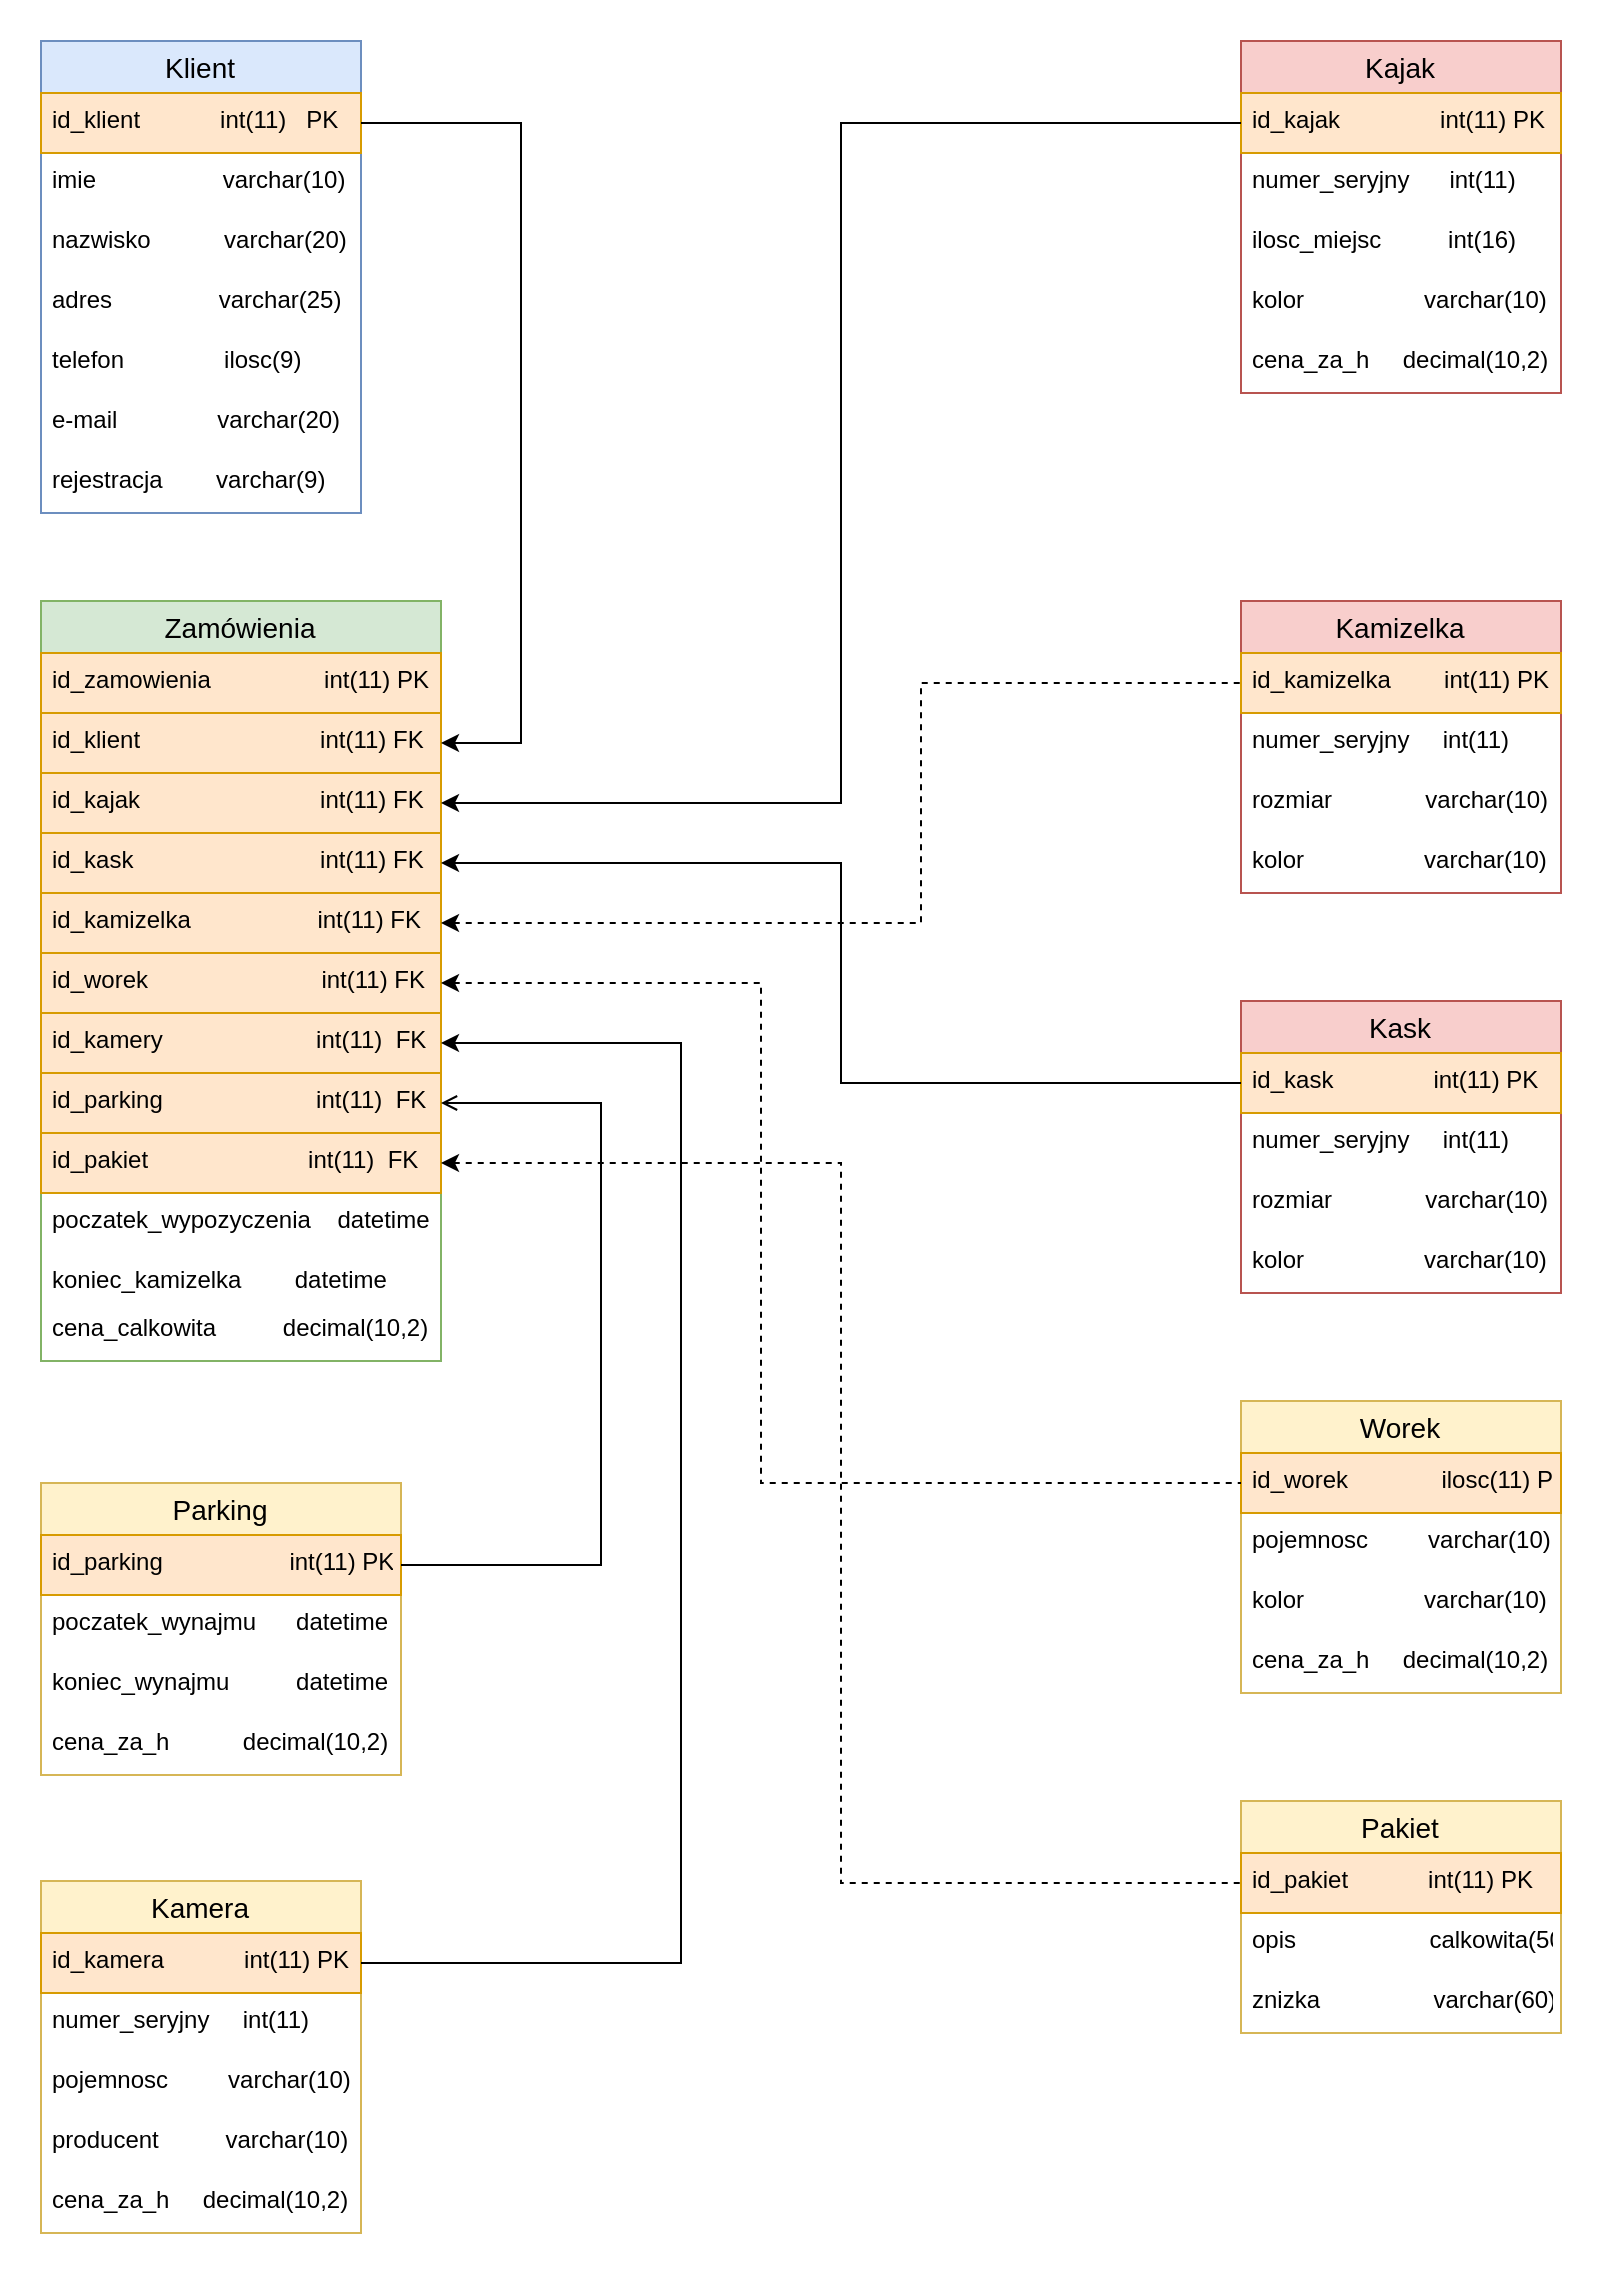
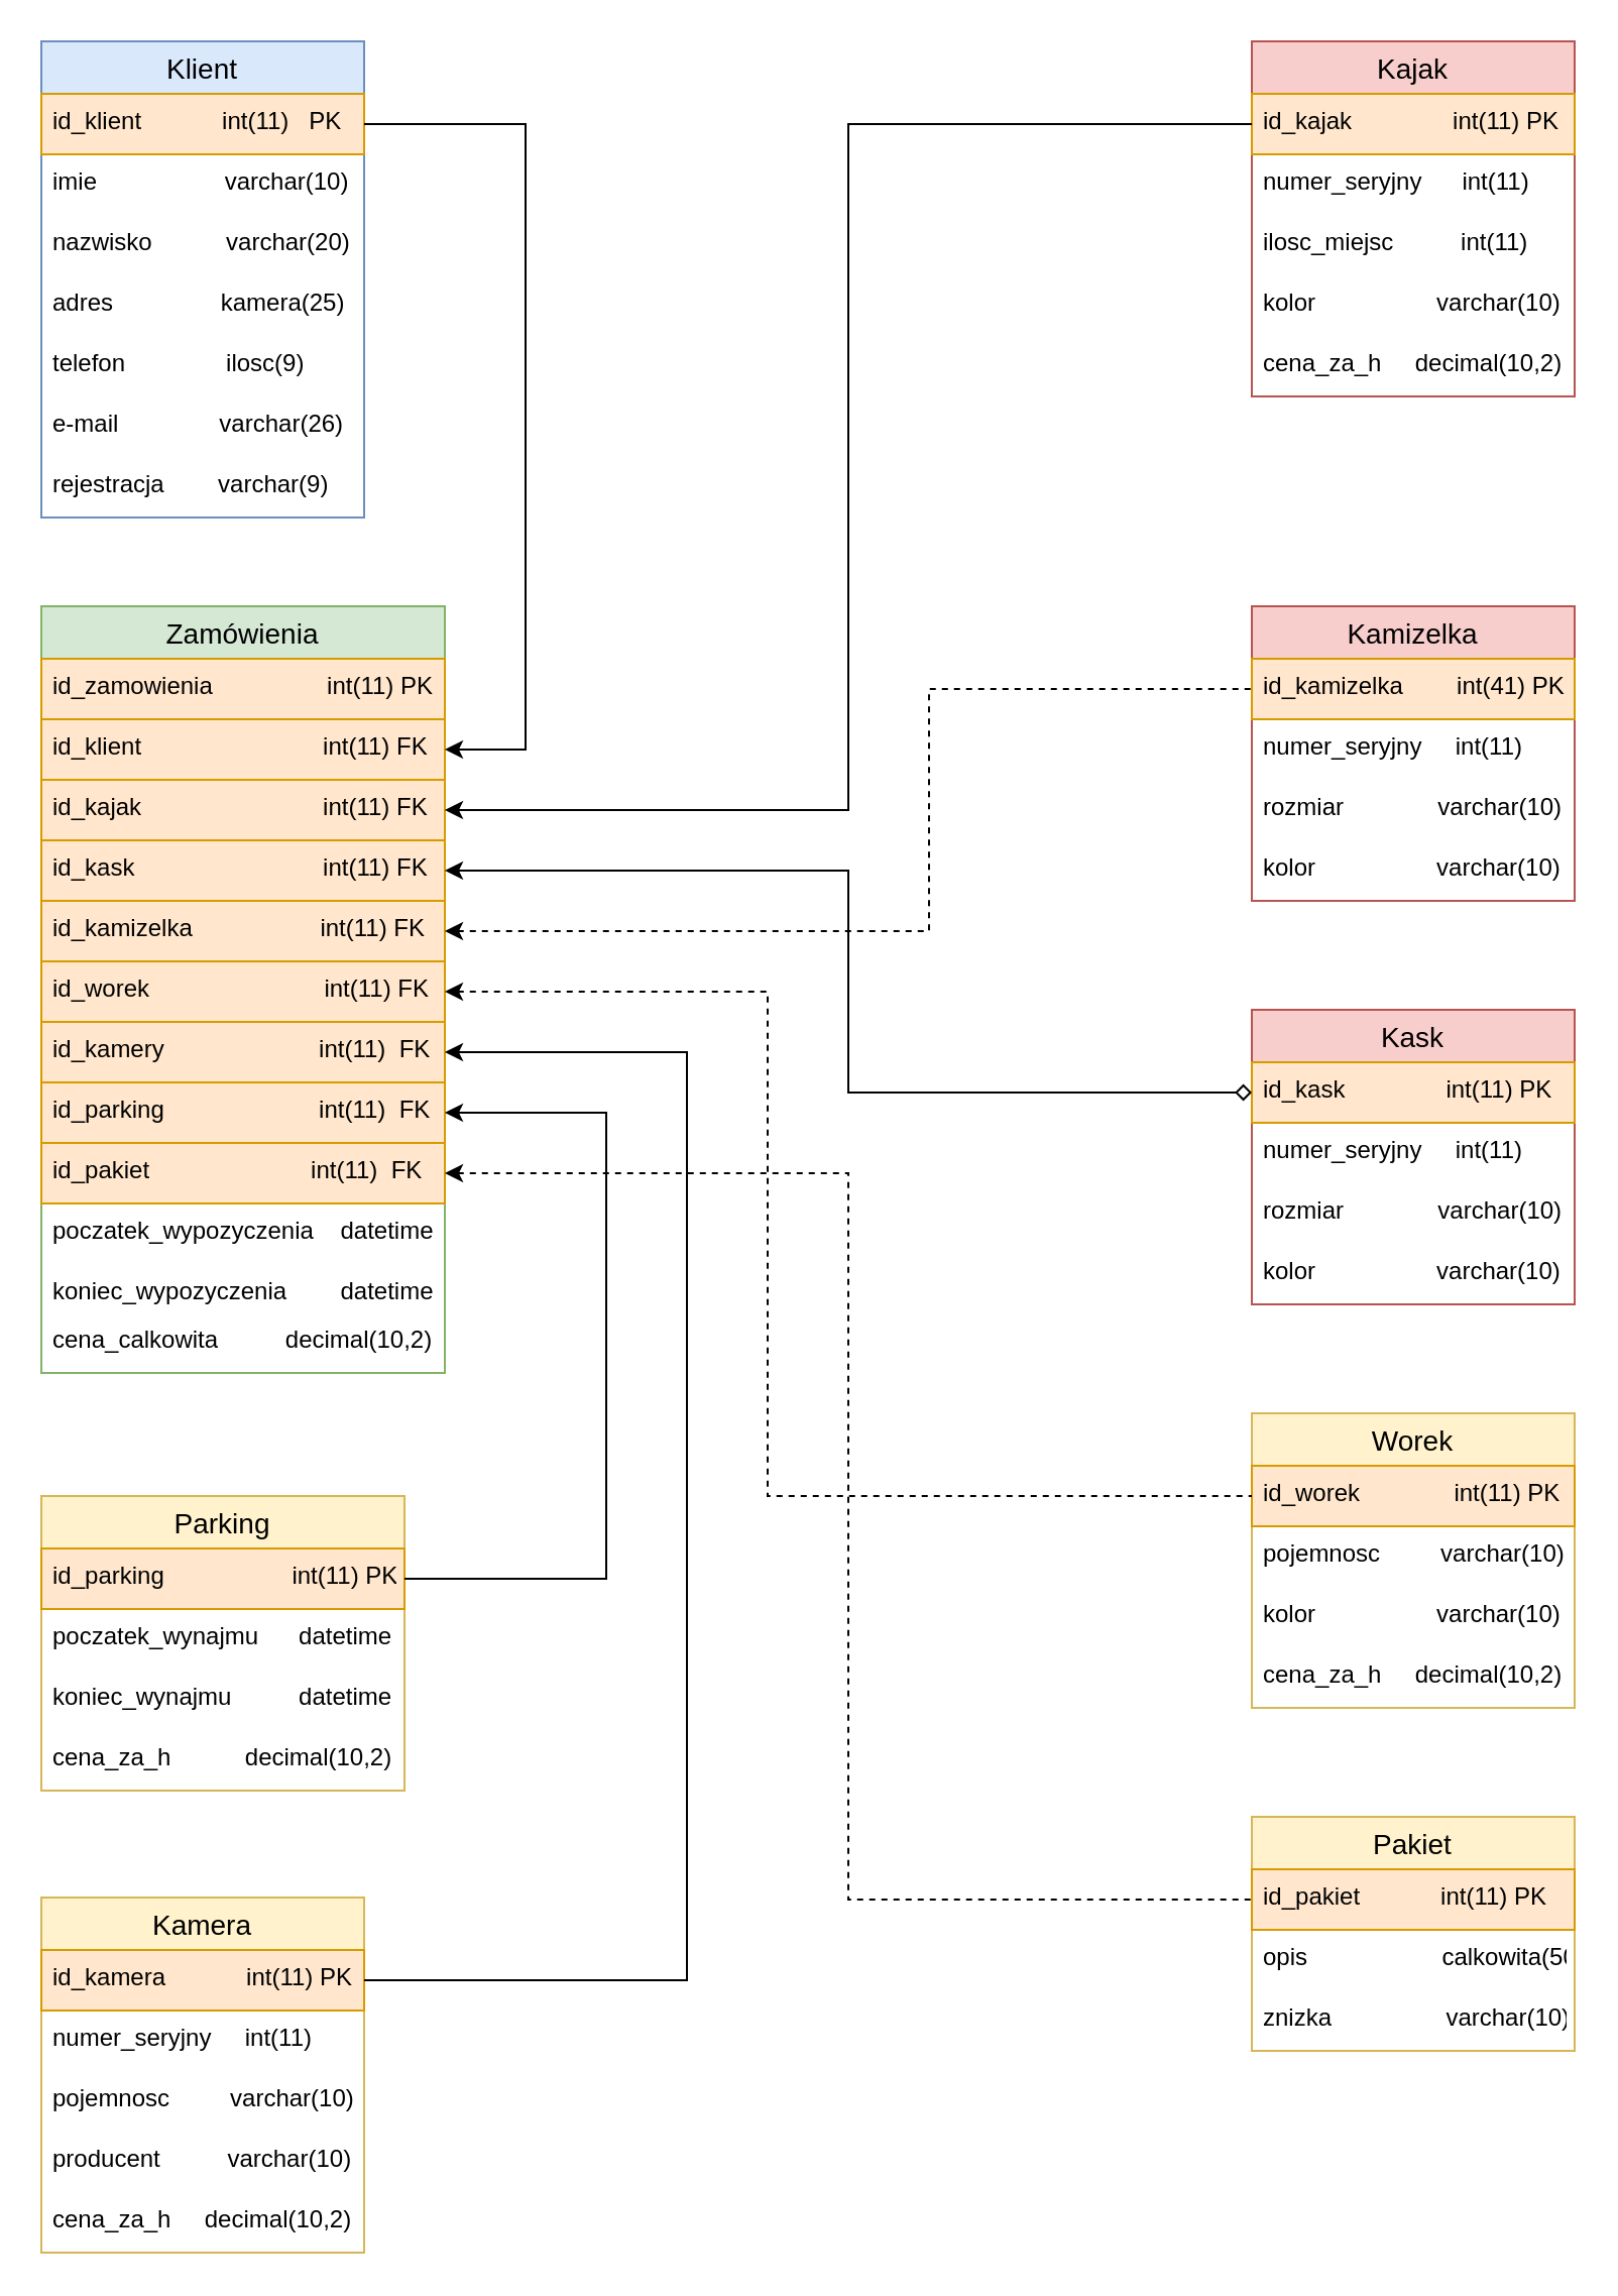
- <mxCell id="13" value="ilosc_miejsc          int(16)" style="text;strokeColor=none;fillColor=none;spacingLeft=4;spacingRight=4;overflow=hidden;rotatable=0;points=[[0,0.5],[1,0.5]];portConstraint=eastwest;fontSize=12;" parent="10" vertex="1"><mxGeometry y="86" width="160" height="30" as="geometry" /></mxCell>
+ <mxCell id="13" value="ilosc_miejsc          int(11)" style="text;strokeColor=none;fillColor=none;spacingLeft=4;spacingRight=4;overflow=hidden;rotatable=0;points=[[0,0.5],[1,0.5]];portConstraint=eastwest;fontSize=12;" parent="10" vertex="1"><mxGeometry y="86" width="160" height="30" as="geometry" /></mxCell>
- <mxCell id="6" value="adres                varchar(25)" style="text;strokeColor=none;fillColor=none;spacingLeft=4;spacingRight=4;overflow=hidden;rotatable=0;points=[[0,0.5],[1,0.5]];portConstraint=eastwest;fontSize=12;" parent="2" vertex="1"><mxGeometry y="116" width="160" height="30" as="geometry" /></mxCell>
+ <mxCell id="6" value="adres                kamera(25)" style="text;strokeColor=none;fillColor=none;spacingLeft=4;spacingRight=4;overflow=hidden;rotatable=0;points=[[0,0.5],[1,0.5]];portConstraint=eastwest;fontSize=12;" parent="2" vertex="1"><mxGeometry y="116" width="160" height="30" as="geometry" /></mxCell>
- <mxCell id="8" value="e-mail               varchar(20)" style="text;strokeColor=none;fillColor=none;spacingLeft=4;spacingRight=4;overflow=hidden;rotatable=0;points=[[0,0.5],[1,0.5]];portConstraint=eastwest;fontSize=12;" parent="2" vertex="1"><mxGeometry y="176" width="160" height="30" as="geometry" /></mxCell>
+ <mxCell id="8" value="e-mail               varchar(26)" style="text;strokeColor=none;fillColor=none;spacingLeft=4;spacingRight=4;overflow=hidden;rotatable=0;points=[[0,0.5],[1,0.5]];portConstraint=eastwest;fontSize=12;" parent="2" vertex="1"><mxGeometry y="176" width="160" height="30" as="geometry" /></mxCell>
- <mxCell id="17" value="id_kamizelka        int(11) PK" style="text;strokeColor=#d79b00;fillColor=#ffe6cc;spacingLeft=4;spacingRight=4;overflow=hidden;rotatable=0;points=[[0,0.5],[1,0.5]];portConstraint=eastwest;fontSize=12;" parent="16" vertex="1"><mxGeometry y="26" width="160" height="30" as="geometry" /></mxCell>
+ <mxCell id="17" value="id_kamizelka        int(41) PK" style="text;strokeColor=#d79b00;fillColor=#ffe6cc;spacingLeft=4;spacingRight=4;overflow=hidden;rotatable=0;points=[[0,0.5],[1,0.5]];portConstraint=eastwest;fontSize=12;" parent="16" vertex="1"><mxGeometry y="26" width="160" height="30" as="geometry" /></mxCell>
- <mxCell id="61" value="" style="edgeStyle=elbowEdgeStyle;fontSize=12;html=1;endArrow=none;endFill=0;rounded=0;startArrow=classic;startFill=1;entryX=0;entryY=0.5;entryDx=0;entryDy=0;exitX=1;exitY=0.5;exitDx=0;exitDy=0;" parent="1" source="25" target="40" edge="1"><mxGeometry width="100" height="100" relative="1" as="geometry"><mxPoint x="300" y="560" as="sourcePoint" /><mxPoint x="400" y="460" as="targetPoint" /></mxGeometry></mxCell>
+ <mxCell id="61" value="" style="edgeStyle=elbowEdgeStyle;fontSize=12;html=1;endArrow=diamond;endFill=0;rounded=0;startArrow=classic;startFill=1;entryX=0;entryY=0.5;entryDx=0;entryDy=0;exitX=1;exitY=0.5;exitDx=0;exitDy=0;" parent="1" source="25" target="40" edge="1"><mxGeometry width="100" height="100" relative="1" as="geometry"><mxPoint x="300" y="560" as="sourcePoint" /><mxPoint x="400" y="460" as="targetPoint" /></mxGeometry></mxCell>
- <mxCell id="64" value="" style="edgeStyle=elbowEdgeStyle;fontSize=12;html=1;endArrow=open;endFill=1;rounded=0;startArrow=none;startFill=0;exitX=1;exitY=0.5;exitDx=0;exitDy=0;entryX=1;entryY=0.5;entryDx=0;entryDy=0;" parent="1" source="35" target="29" edge="1"><mxGeometry width="100" height="100" relative="1" as="geometry"><mxPoint x="300" y="760" as="sourcePoint" /><mxPoint x="300" y="590" as="targetPoint" /><Array as="points"><mxPoint x="300" y="660" /></Array></mxGeometry></mxCell>
+ <mxCell id="64" value="" style="edgeStyle=elbowEdgeStyle;fontSize=12;html=1;endArrow=classic;endFill=1;rounded=0;startArrow=none;startFill=0;exitX=1;exitY=0.5;exitDx=0;exitDy=0;entryX=1;entryY=0.5;entryDx=0;entryDy=0;" parent="1" source="35" target="29" edge="1"><mxGeometry width="100" height="100" relative="1" as="geometry"><mxPoint x="300" y="760" as="sourcePoint" /><mxPoint x="300" y="590" as="targetPoint" /><Array as="points"><mxPoint x="300" y="660" /></Array></mxGeometry></mxCell>
- <mxCell id="32" value="koniec_kamizelka        datetime" style="text;strokeColor=none;fillColor=none;spacingLeft=4;spacingRight=4;overflow=hidden;rotatable=0;points=[[0,0.5],[1,0.5]];portConstraint=eastwest;fontSize=12;" parent="21" vertex="1"><mxGeometry y="326" width="200" height="24" as="geometry" /></mxCell>
+ <mxCell id="32" value="koniec_wypozyczenia        datetime" style="text;strokeColor=none;fillColor=none;spacingLeft=4;spacingRight=4;overflow=hidden;rotatable=0;points=[[0,0.5],[1,0.5]];portConstraint=eastwest;fontSize=12;" parent="21" vertex="1"><mxGeometry y="326" width="200" height="24" as="geometry" /></mxCell>
- <mxCell id="45" value="id_worek              ilosc(11) PK" style="text;strokeColor=#d79b00;fillColor=#ffe6cc;spacingLeft=4;spacingRight=4;overflow=hidden;rotatable=0;points=[[0,0.5],[1,0.5]];portConstraint=eastwest;fontSize=12;" parent="44" vertex="1"><mxGeometry y="26" width="160" height="30" as="geometry" /></mxCell>
+ <mxCell id="45" value="id_worek              int(11) PK" style="text;strokeColor=#d79b00;fillColor=#ffe6cc;spacingLeft=4;spacingRight=4;overflow=hidden;rotatable=0;points=[[0,0.5],[1,0.5]];portConstraint=eastwest;fontSize=12;" parent="44" vertex="1"><mxGeometry y="26" width="160" height="30" as="geometry" /></mxCell>
- <mxCell id="58" value="znizka                 varchar(60)" style="text;strokeColor=none;fillColor=none;spacingLeft=4;spacingRight=4;overflow=hidden;rotatable=0;points=[[0,0.5],[1,0.5]];portConstraint=eastwest;fontSize=12;" vertex="1" parent="55"><mxGeometry y="86" width="160" height="30" as="geometry" /></mxCell>
+ <mxCell id="58" value="znizka                 varchar(10)" style="text;strokeColor=none;fillColor=none;spacingLeft=4;spacingRight=4;overflow=hidden;rotatable=0;points=[[0,0.5],[1,0.5]];portConstraint=eastwest;fontSize=12;" vertex="1" parent="55"><mxGeometry y="86" width="160" height="30" as="geometry" /></mxCell>
